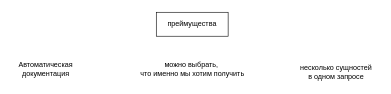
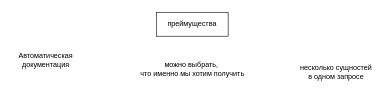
- <mxCell id="3" value="Автоматическая&lt;br&gt;документация" style="text;html=1;align=center;verticalAlign=middle;resizable=0;points=[];autosize=1;" vertex="1" parent="1"><mxGeometry x="20" y="100" width="110" height="30" as="geometry" /></mxCell>
+ <mxCell id="3" value="Автоматическая&lt;br&gt;документация" style="text;html=1;align=center;verticalAlign=middle;resizable=0;points=[];autosize=1;" vertex="1" parent="1"><mxGeometry x="20" y="85" width="110" height="30" as="geometry" /></mxCell>
